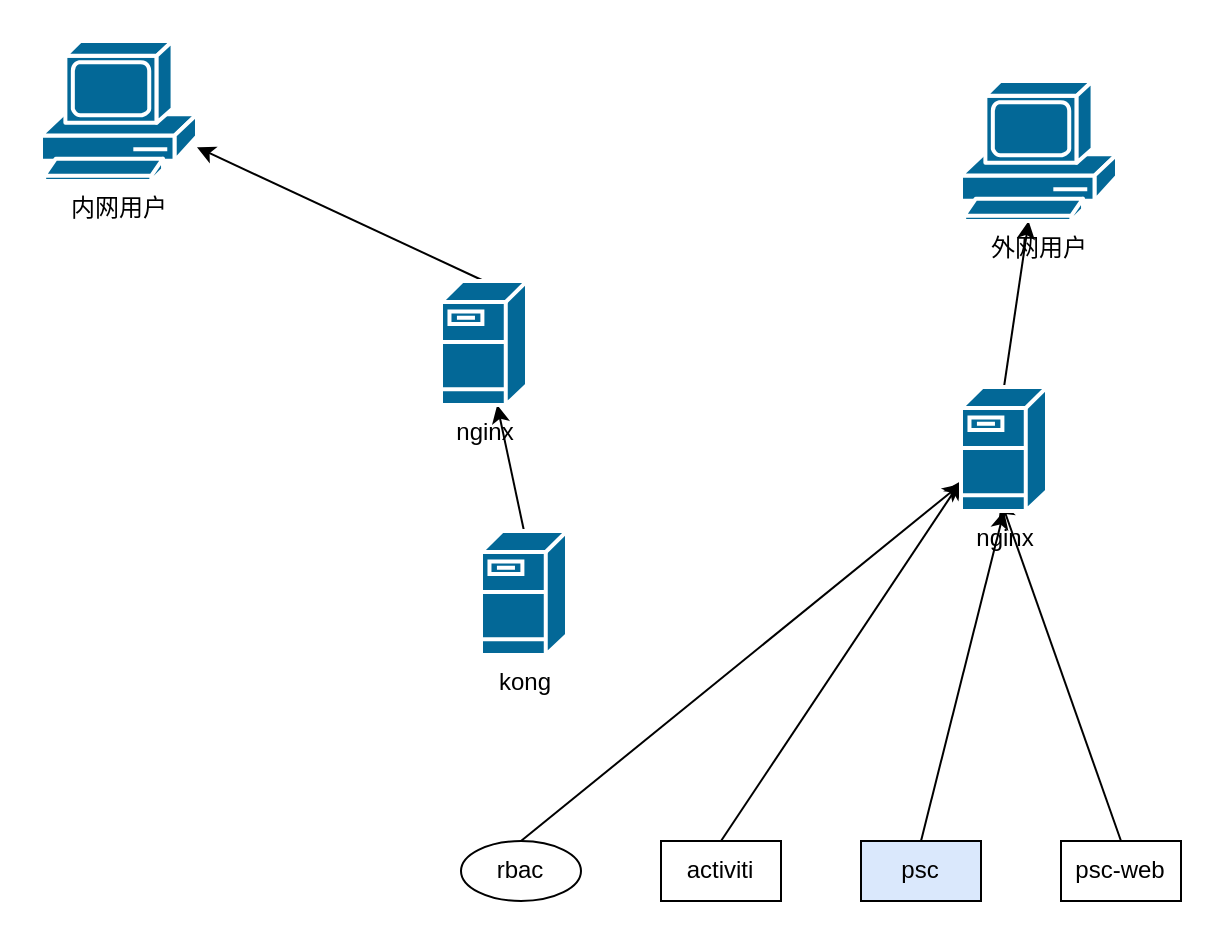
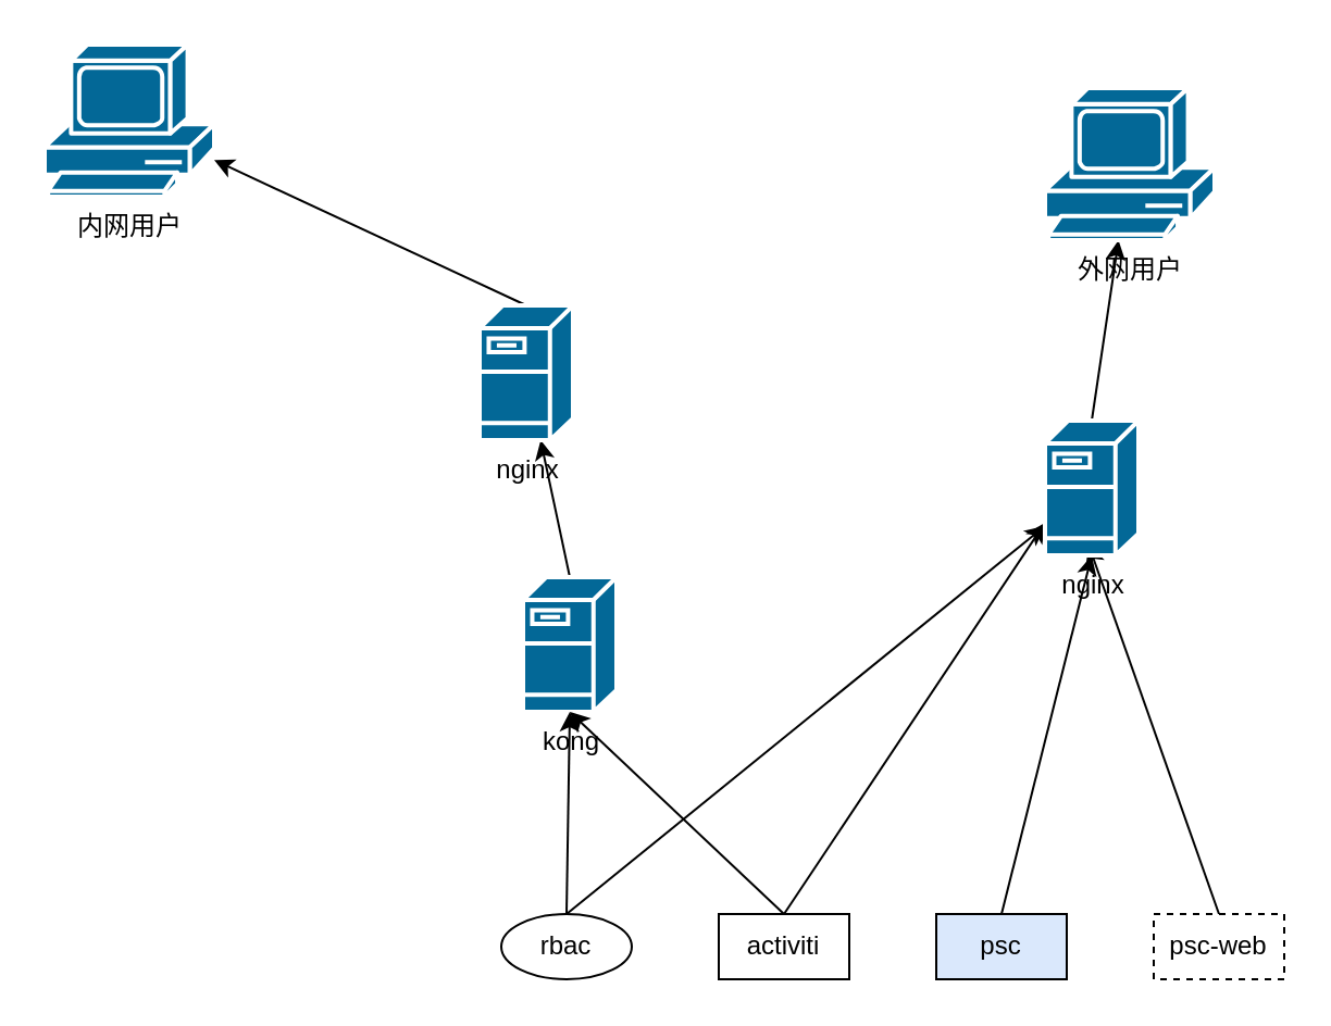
+ <mxCell id="7" style="edgeStyle=none;rounded=0;orthogonalLoop=1;jettySize=auto;html=1;exitX=0.5;exitY=0;exitDx=0;exitDy=0;entryX=0.5;entryY=1;entryDx=0;entryDy=0;entryPerimeter=0;" edge="1" parent="1" source="9" target="3"><mxGeometry relative="1" as="geometry" /></mxCell>
+ <mxCell id="4" style="rounded=0;orthogonalLoop=1;jettySize=auto;html=1;exitX=0.5;exitY=0;exitDx=0;exitDy=0;entryX=0.5;entryY=1;entryDx=0;entryDy=0;entryPerimeter=0;" edge="1" parent="1" source="6" target="3"><mxGeometry relative="1" as="geometry" /></mxCell>
- <mxCell id="13" value="psc-web" style="rounded=0;whiteSpace=wrap;html=1;" vertex="1" parent="1"><mxGeometry x="530" y="420" width="60" height="30" as="geometry" /></mxCell>
+ <mxCell id="13" value="psc-web" style="rounded=0;whiteSpace=wrap;html=1;dashed=1;" vertex="1" parent="1"><mxGeometry x="530" y="420" width="60" height="30" as="geometry" /></mxCell>
